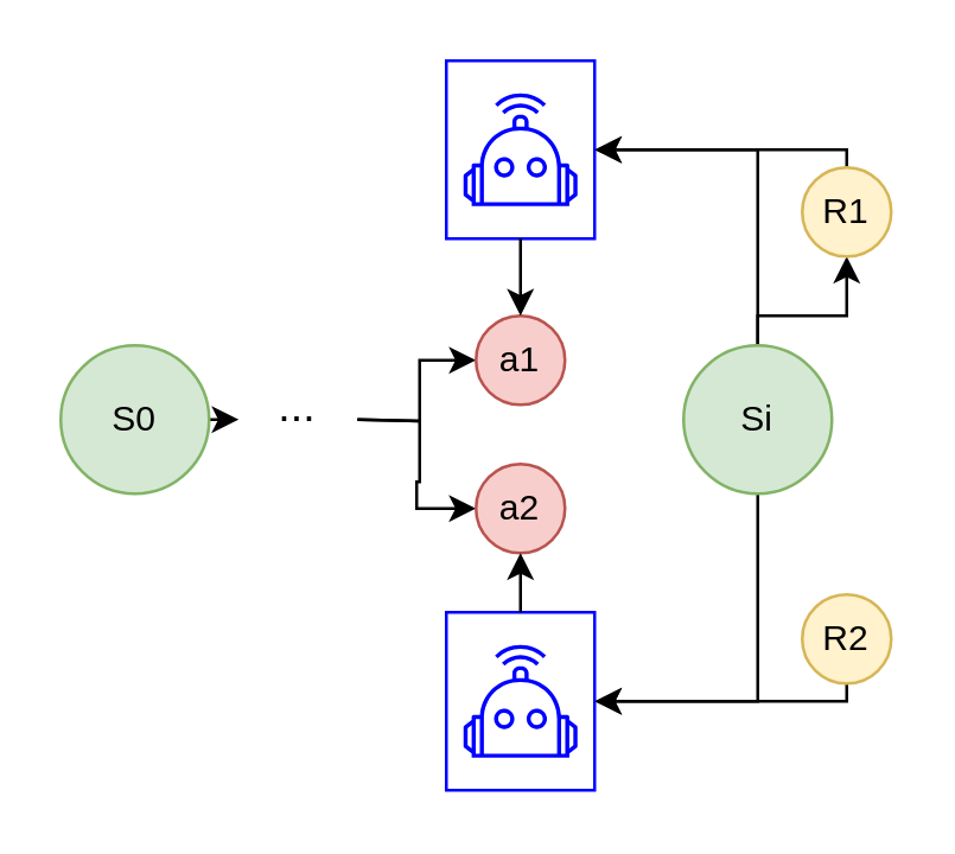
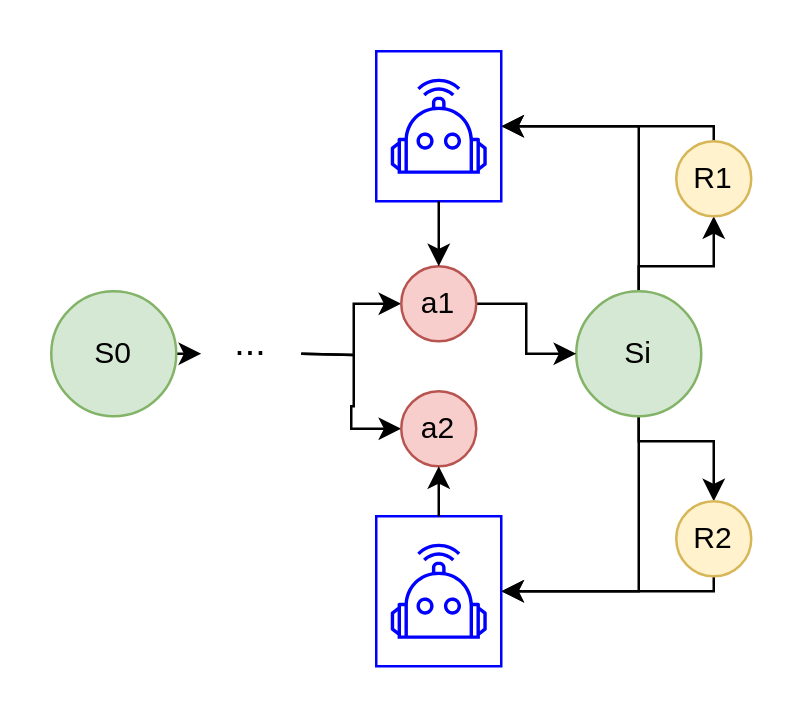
+ <mxCell id="9" style="edgeStyle=orthogonalEdgeStyle;rounded=0;orthogonalLoop=1;jettySize=auto;html=1;exitX=1;exitY=0.5;exitDx=0;exitDy=0;entryX=0;entryY=0.5;entryDx=0;entryDy=0;" edge="1" parent="1" source="10" target="8"><mxGeometry relative="1" as="geometry" /></mxCell>
+ <mxCell id="7" style="edgeStyle=orthogonalEdgeStyle;rounded=0;orthogonalLoop=1;jettySize=auto;html=1;exitX=0.5;exitY=1;exitDx=0;exitDy=0;entryX=0.5;entryY=0;entryDx=0;entryDy=0;" edge="1" parent="1" source="8" target="22"><mxGeometry relative="1" as="geometry"><Array as="points"><mxPoint x="255" y="176" /><mxPoint x="285" y="176" /></Array></mxGeometry></mxCell>
